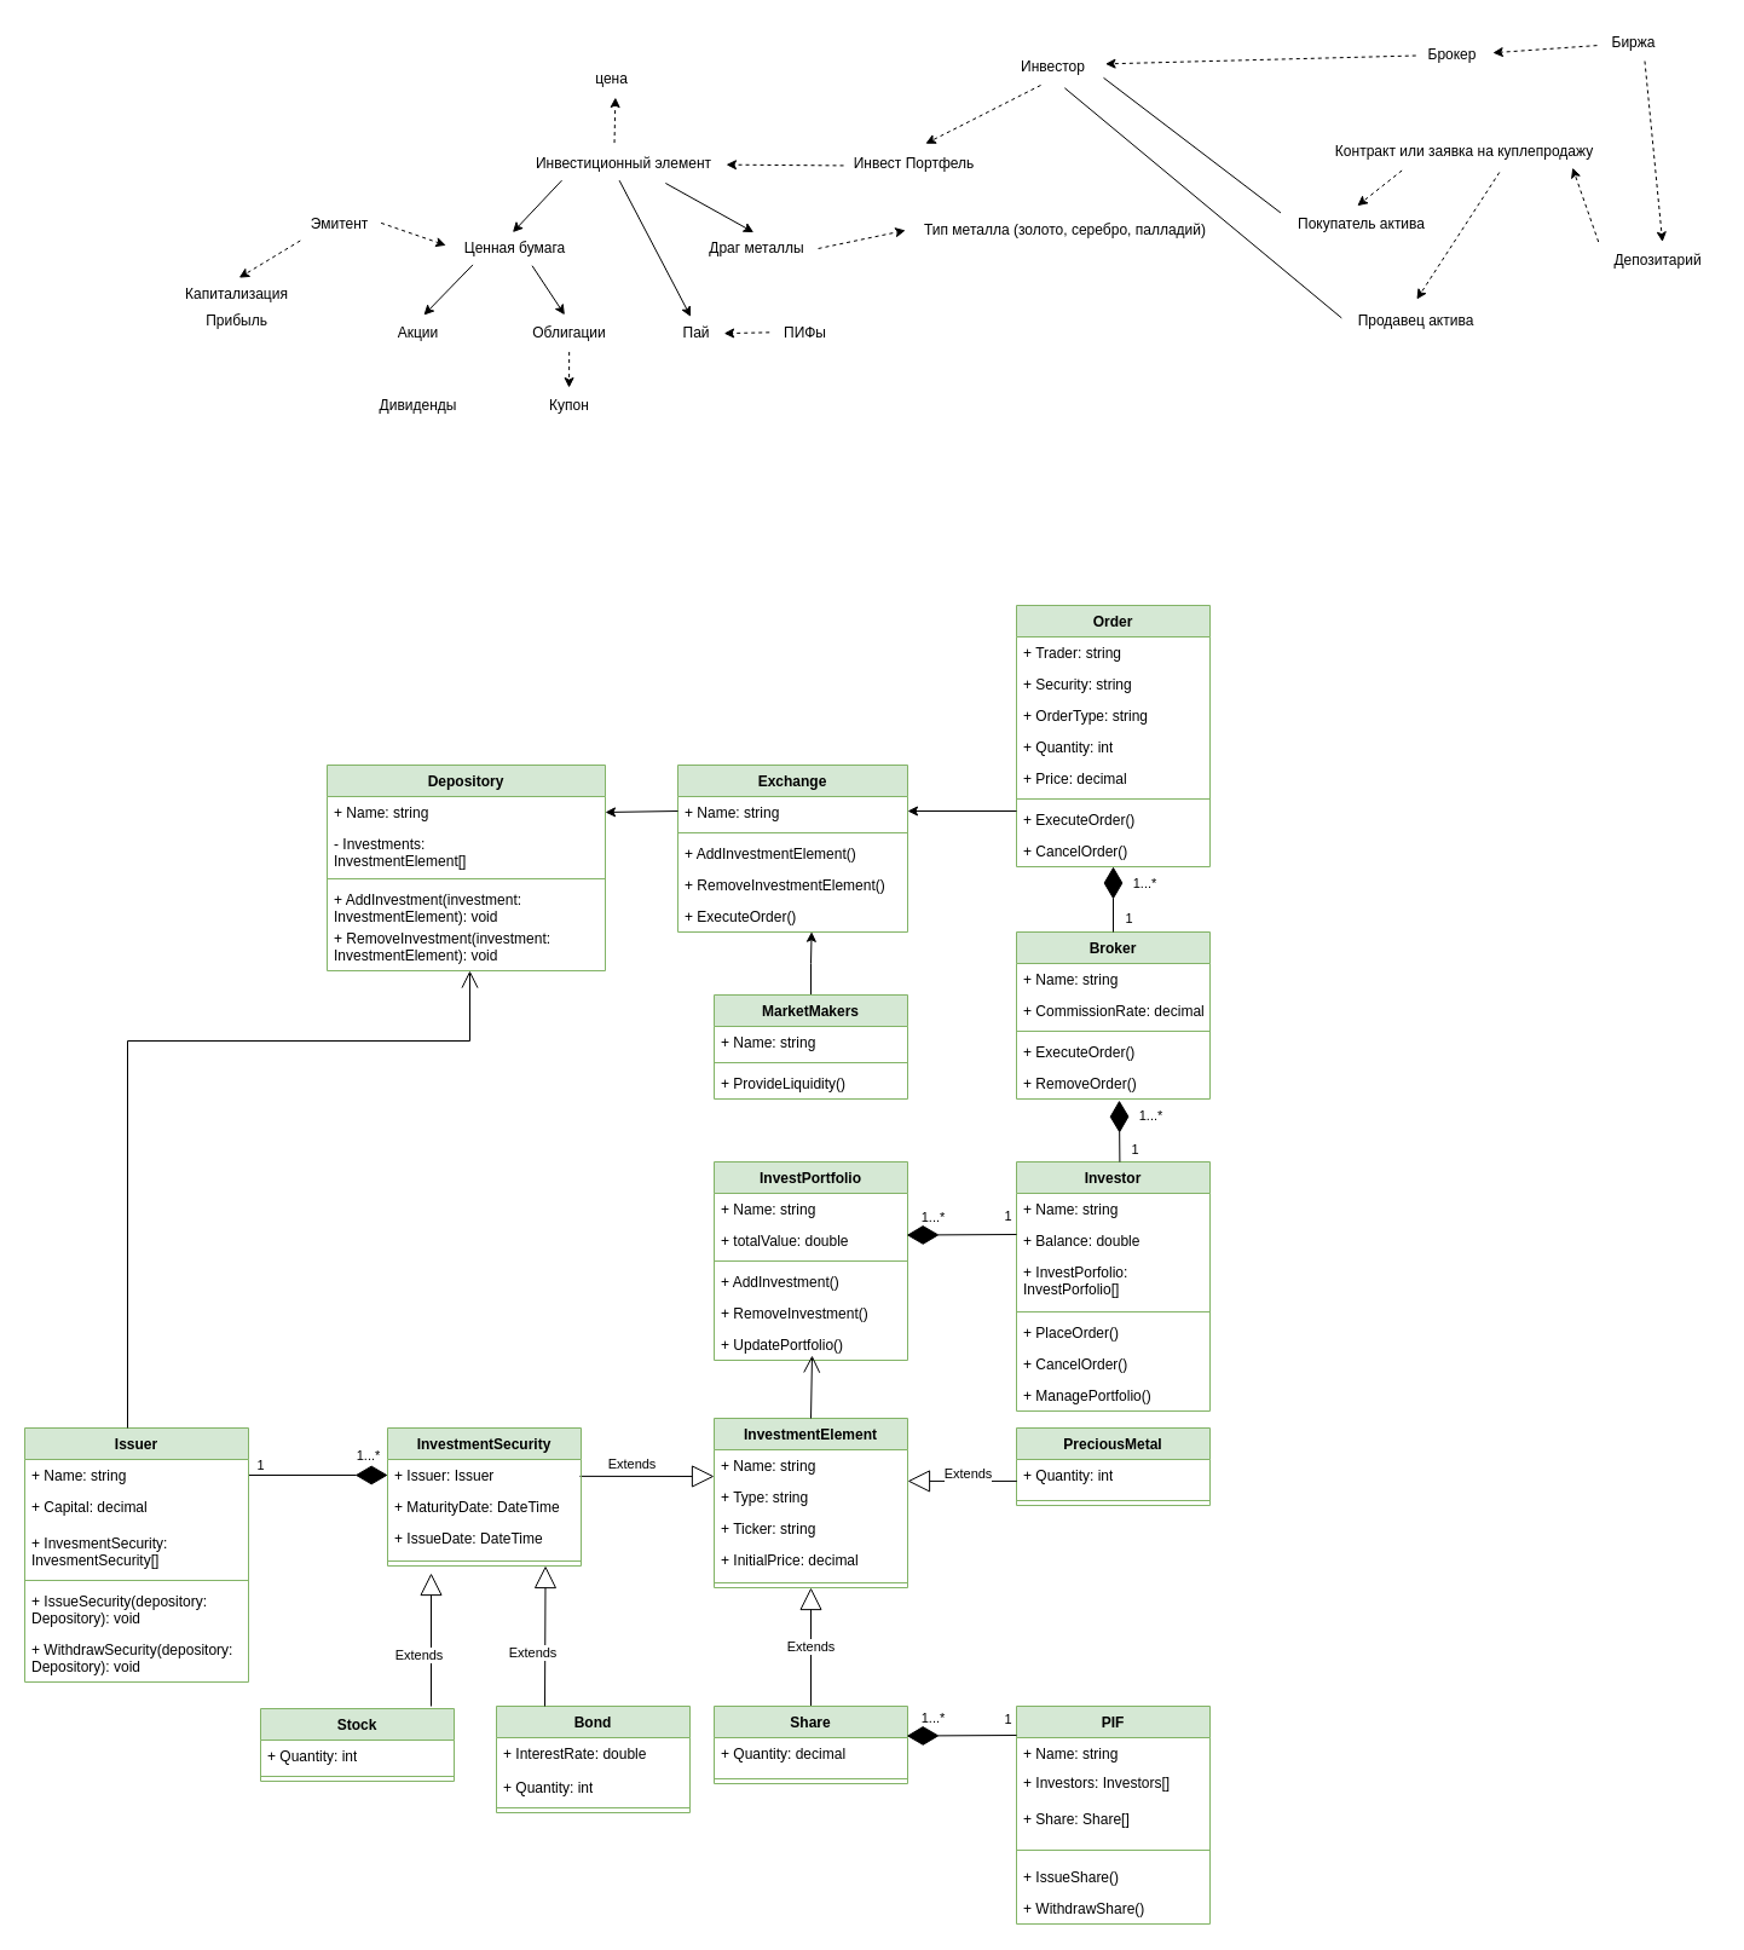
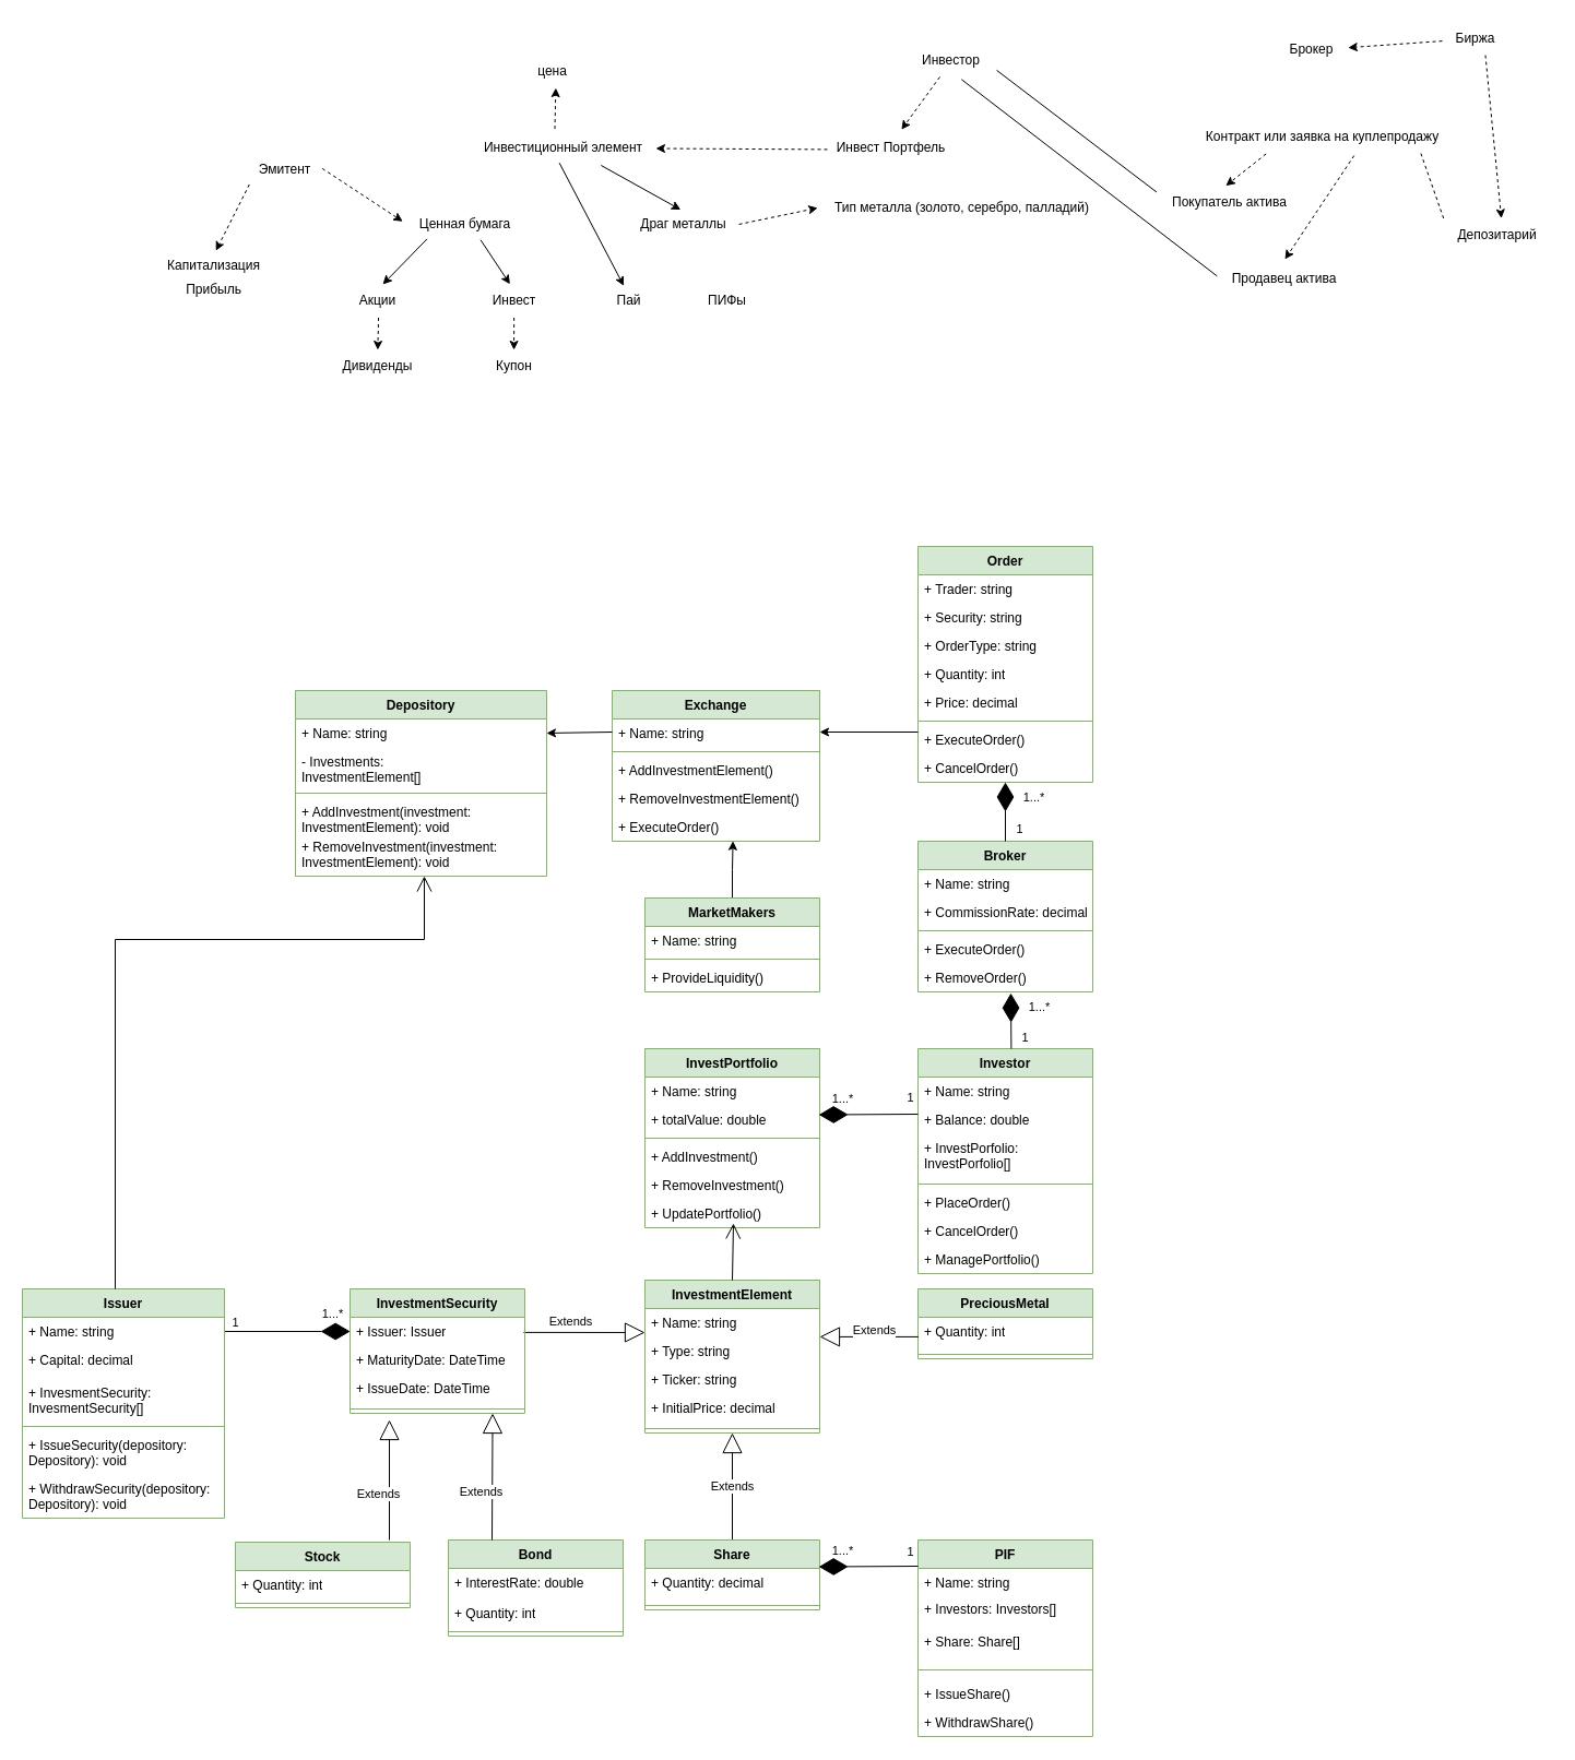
- <mxCell id="40" value="" style="endArrow=classic;html=1;rounded=0;dashed=1;entryX=1.044;entryY=0.412;entryDx=0;entryDy=0;entryPerimeter=0;exitX=0.004;exitY=0.517;exitDx=0;exitDy=0;exitPerimeter=0;" parent="1" source="22" target="10" edge="1"><mxGeometry width="50" height="50" relative="1" as="geometry"><mxPoint x="870" y="80" as="sourcePoint" /><mxPoint x="775" y="128" as="targetPoint" /></mxGeometry></mxCell>
- <mxCell id="9" value="Инвест Портфель" style="text;html=1;align=center;verticalAlign=middle;resizable=0;points=[];autosize=1;strokeColor=none;fillColor=none;" parent="1" vertex="1"><mxGeometry x="695" y="120" width="120" height="30" as="geometry" /></mxCell>
+ <mxCell id="9" value="Инвест Портфель" style="text;html=1;align=center;verticalAlign=middle;resizable=0;points=[];autosize=1;strokeColor=none;fillColor=none;" parent="1" vertex="1"><mxGeometry x="755" y="120" width="120" height="30" as="geometry" /></mxCell>
- <mxCell id="41" value="" style="endArrow=classic;html=1;rounded=0;dashed=1;entryX=0.874;entryY=0.94;entryDx=0;entryDy=0;entryPerimeter=0;exitX=0.012;exitY=-0.017;exitDx=0;exitDy=0;exitPerimeter=0;" parent="1" source="21" target="13" edge="1"><mxGeometry width="50" height="50" relative="1" as="geometry"><mxPoint x="1207" y="70" as="sourcePoint" /><mxPoint x="1199" y="121" as="targetPoint" /></mxGeometry></mxCell>
+ <mxCell id="41" value="" style="endArrow=none;html=1;rounded=0;dashed=1;entryX=0.874;entryY=0.94;entryDx=0;entryDy=0;entryPerimeter=0;exitX=0.012;exitY=-0.017;exitDx=0;exitDy=0;exitPerimeter=0;" parent="1" source="21" target="13" edge="1"><mxGeometry width="50" height="50" relative="1" as="geometry"><mxPoint x="1207" y="70" as="sourcePoint" /><mxPoint x="1199" y="121" as="targetPoint" /></mxGeometry></mxCell>
- <mxCell id="23" value="" style="endArrow=classic;html=1;rounded=0;exitX=0.2;exitY=0.956;exitDx=0;exitDy=0;exitPerimeter=0;entryX=0.486;entryY=0.053;entryDx=0;entryDy=0;entryPerimeter=0;" parent="1" source="14" target="6" edge="1"><mxGeometry width="50" height="50" relative="1" as="geometry"><mxPoint x="570" y="380" as="sourcePoint" /><mxPoint x="620" y="330" as="targetPoint" /></mxGeometry></mxCell>
- <mxCell id="7" value="Эмитент" style="text;html=1;align=center;verticalAlign=middle;resizable=0;points=[];autosize=1;strokeColor=none;fillColor=none;" parent="1" vertex="1"><mxGeometry x="245" y="170" width="70" height="30" as="geometry" /></mxCell>
+ <mxCell id="7" value="Эмитент" style="text;html=1;align=center;verticalAlign=middle;resizable=0;points=[];autosize=1;strokeColor=none;fillColor=none;" parent="1" vertex="1"><mxGeometry x="225" y="140" width="70" height="30" as="geometry" /></mxCell>
- <mxCell id="16" value="Продавец актива" style="text;html=1;align=center;verticalAlign=middle;resizable=0;points=[];autosize=1;strokeColor=none;fillColor=none;" parent="1" vertex="1"><mxGeometry x="1110" y="250" width="120" height="30" as="geometry" /></mxCell>
+ <mxCell id="16" value="Продавец актива" style="text;html=1;align=center;verticalAlign=middle;resizable=0;points=[];autosize=1;strokeColor=none;fillColor=none;" parent="1" vertex="1"><mxGeometry x="1115" y="240" width="120" height="30" as="geometry" /></mxCell>
- <mxCell id="31" value="" style="endArrow=classic;html=1;rounded=0;exitX=0.012;exitY=0.478;exitDx=0;exitDy=0;exitPerimeter=0;entryX=0.963;entryY=0.504;entryDx=0;entryDy=0;entryPerimeter=0;dashed=1;" parent="1" source="4" target="8" edge="1"><mxGeometry width="50" height="50" relative="1" as="geometry"><mxPoint x="325" y="194" as="sourcePoint" /><mxPoint x="378" y="212" as="targetPoint" /></mxGeometry></mxCell>
- <mxCell id="3" value="Облигации" style="text;html=1;align=center;verticalAlign=middle;resizable=0;points=[];autosize=1;strokeColor=none;fillColor=none;" parent="1" vertex="1"><mxGeometry x="430" y="260" width="80" height="30" as="geometry" /></mxCell>
+ <mxCell id="3" value="Инвест" style="text;html=1;align=center;verticalAlign=middle;resizable=0;points=[];autosize=1;strokeColor=none;fillColor=none;" parent="1" vertex="1"><mxGeometry x="430" y="260" width="80" height="30" as="geometry" /></mxCell>
+ <mxCell id="29" value="" style="endArrow=classic;html=1;rounded=0;exitX=0.518;exitY=1.015;exitDx=0;exitDy=0;exitPerimeter=0;dashed=1;" parent="1" source="2" target="19" edge="1"><mxGeometry width="50" height="50" relative="1" as="geometry"><mxPoint x="325" y="194" as="sourcePoint" /><mxPoint x="378" y="212" as="targetPoint" /></mxGeometry></mxCell>
